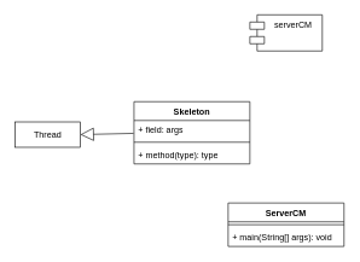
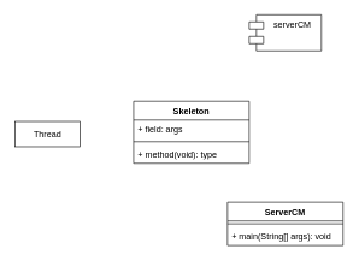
- <mxCell id="11" value="" style="endArrow=block;endSize=16;endFill=0;html=1;rounded=0;entryX=1;entryY=0.5;entryDx=0;entryDy=0;exitX=-0.004;exitY=0.684;exitDx=0;exitDy=0;exitPerimeter=0;" edge="1" parent="1" source="7" target="10"><mxGeometry width="160" relative="1" as="geometry"><mxPoint x="170" y="176" as="sourcePoint" /><mxPoint x="230" y="316" as="targetPoint" /></mxGeometry></mxCell>
- <mxCell id="9" value="+ method(type): type" style="text;strokeColor=none;fillColor=none;align=left;verticalAlign=top;spacingLeft=4;spacingRight=4;overflow=hidden;rotatable=0;points=[[0,0.5],[1,0.5]];portConstraint=eastwest;whiteSpace=wrap;html=1;" vertex="1" parent="6"><mxGeometry y="60" width="160" height="26" as="geometry" /></mxCell>
+ <mxCell id="9" value="+ method(void): type" style="text;strokeColor=none;fillColor=none;align=left;verticalAlign=top;spacingLeft=4;spacingRight=4;overflow=hidden;rotatable=0;points=[[0,0.5],[1,0.5]];portConstraint=eastwest;whiteSpace=wrap;html=1;" vertex="1" parent="6"><mxGeometry y="60" width="160" height="26" as="geometry" /></mxCell>
